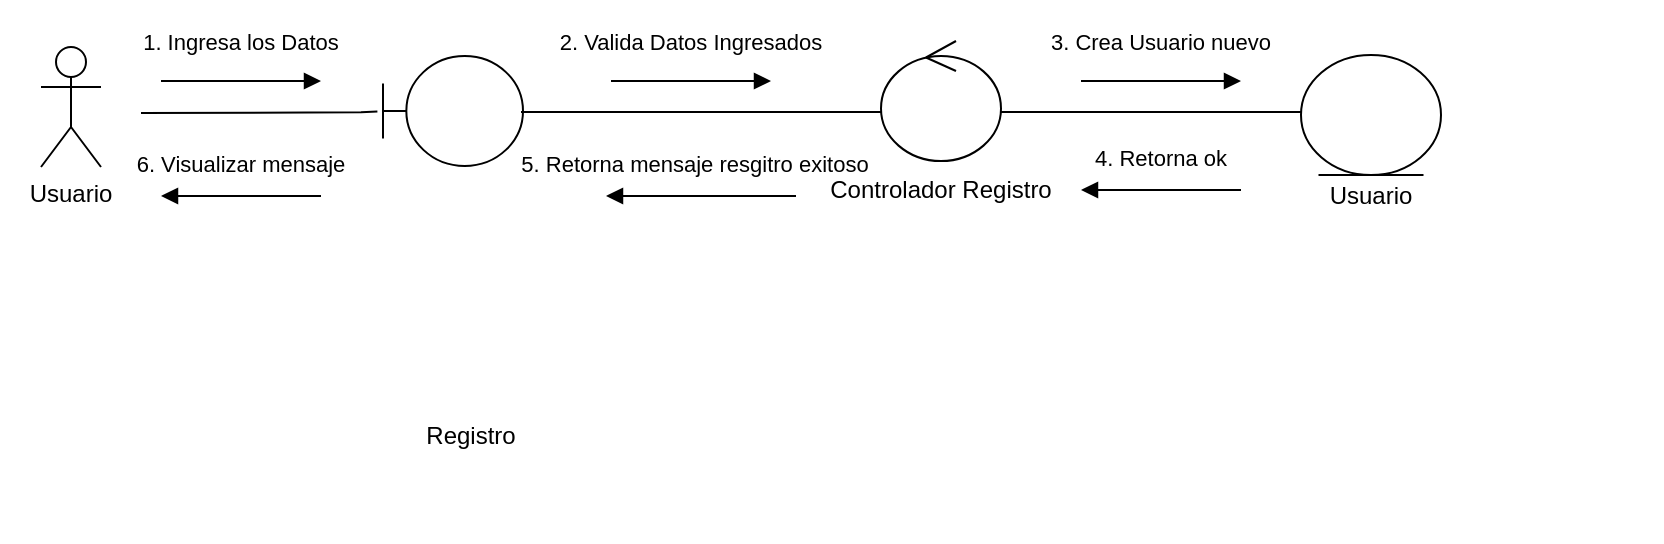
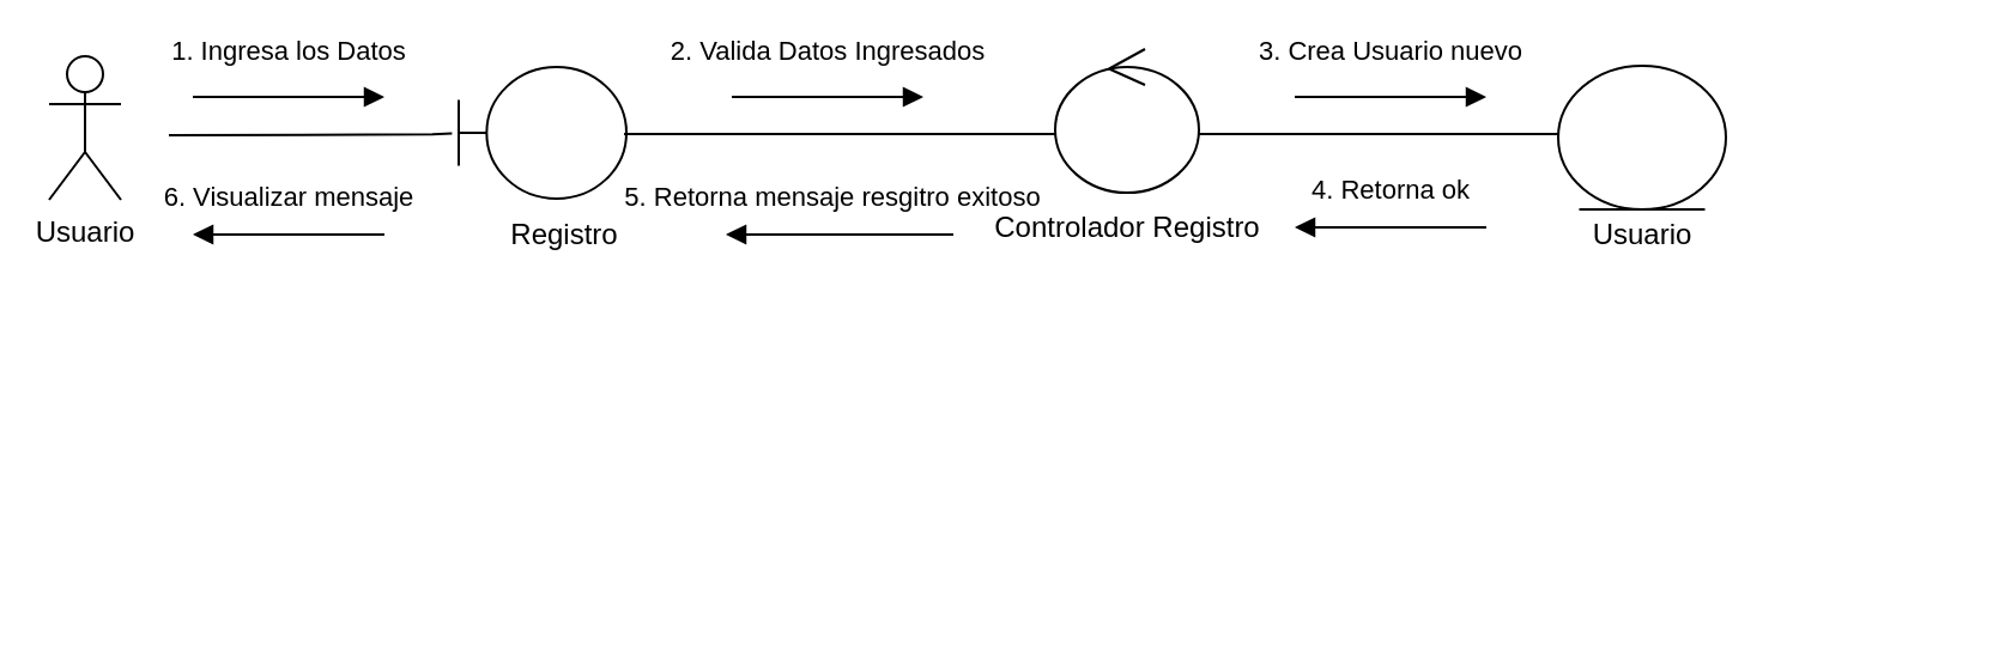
- <mxCell id="6" value="Registro" style="text;html=1;align=center;verticalAlign=middle;resizable=0;points=[];autosize=1;strokeColor=none;fillColor=none;" vertex="1" parent="1"><mxGeometry x="200" y="202.5" width="70" height="30" as="geometry" /></mxCell>
+ <mxCell id="6" value="Registro" style="text;html=1;align=center;verticalAlign=middle;resizable=0;points=[];autosize=1;strokeColor=none;fillColor=none;" vertex="1" parent="1"><mxGeometry x="200" y="82.5" width="70" height="30" as="geometry" /></mxCell>
